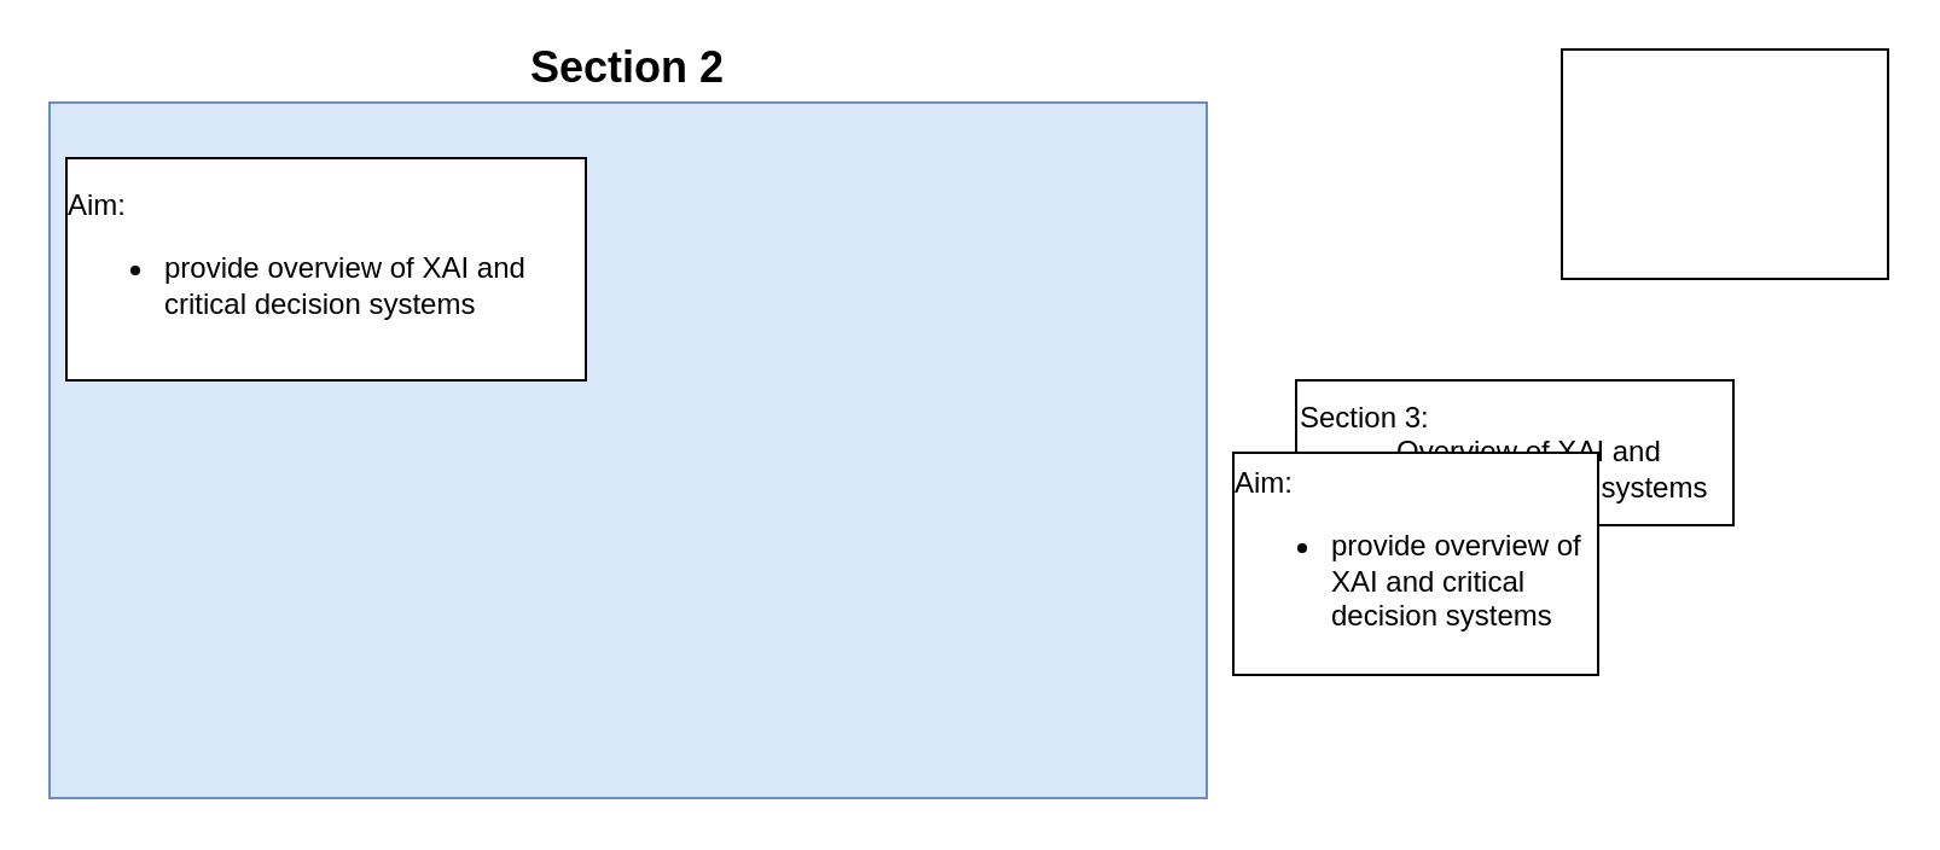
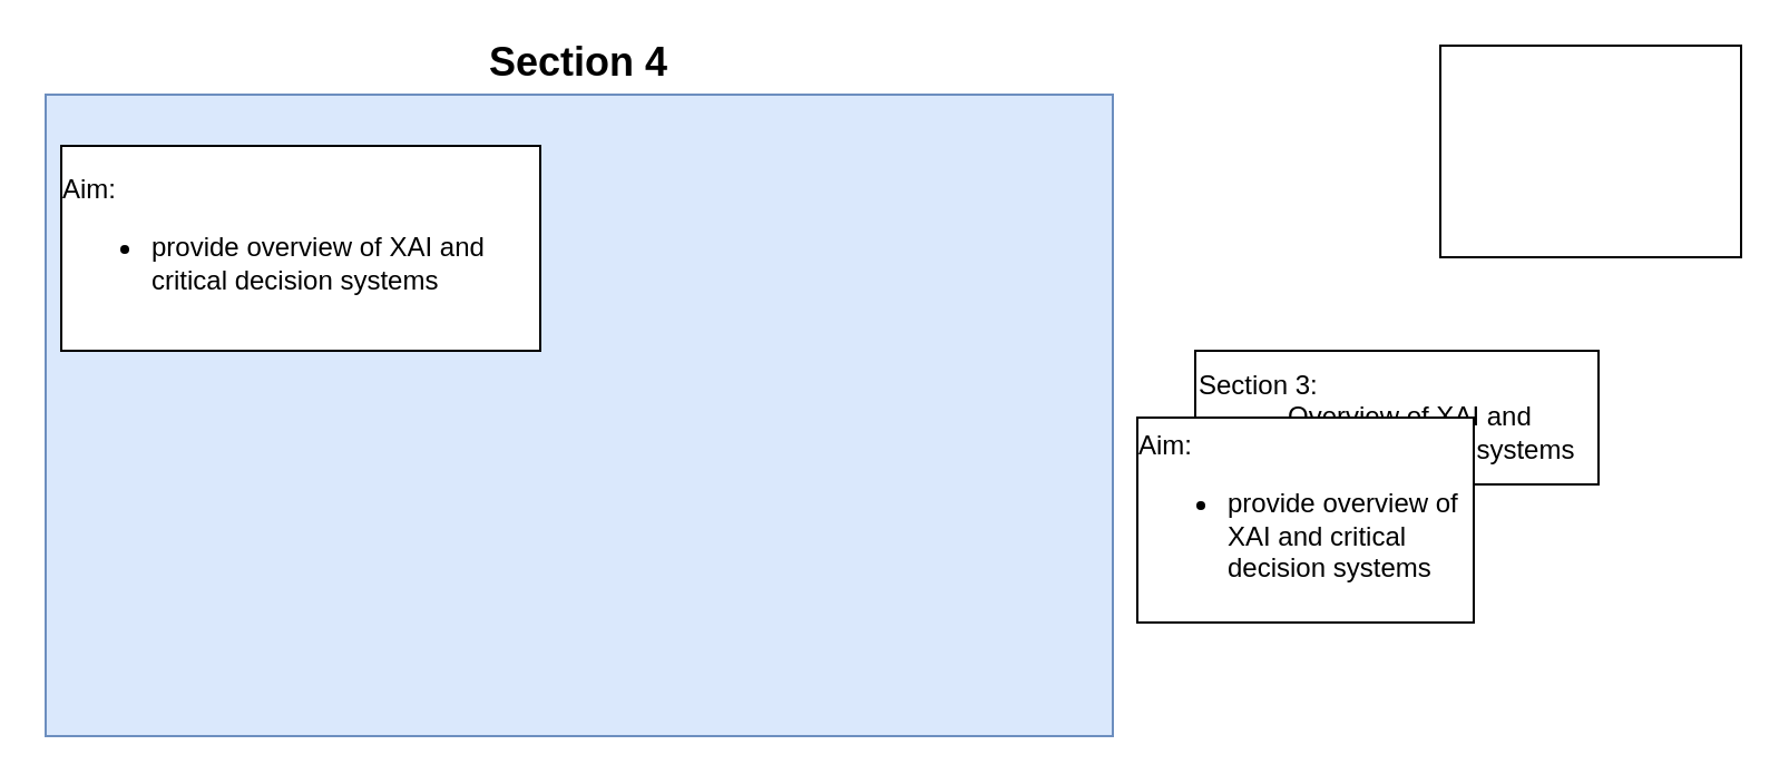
- <mxCell id="2" value="&lt;div&gt;&lt;span style=&quot;background-color: initial;&quot;&gt;&lt;b&gt;&lt;font style=&quot;font-size: 18px;&quot;&gt;Section 2&lt;/font&gt;&lt;/b&gt;&lt;/span&gt;&lt;/div&gt;" style="rounded=0;whiteSpace=wrap;html=1;align=center;fillColor=#dae8fc;strokeColor=#6c8ebf;labelPosition=center;verticalLabelPosition=top;verticalAlign=bottom;" vertex="1" parent="1"><mxGeometry x="20" y="42" width="479" height="288" as="geometry" /></mxCell>
+ <mxCell id="2" value="&lt;div&gt;&lt;span style=&quot;background-color: initial;&quot;&gt;&lt;b&gt;&lt;font style=&quot;font-size: 18px;&quot;&gt;Section 4&lt;/font&gt;&lt;/b&gt;&lt;/span&gt;&lt;/div&gt;" style="rounded=0;whiteSpace=wrap;html=1;align=center;fillColor=#dae8fc;strokeColor=#6c8ebf;labelPosition=center;verticalLabelPosition=top;verticalAlign=bottom;" vertex="1" parent="1"><mxGeometry x="20" y="42" width="479" height="288" as="geometry" /></mxCell>
